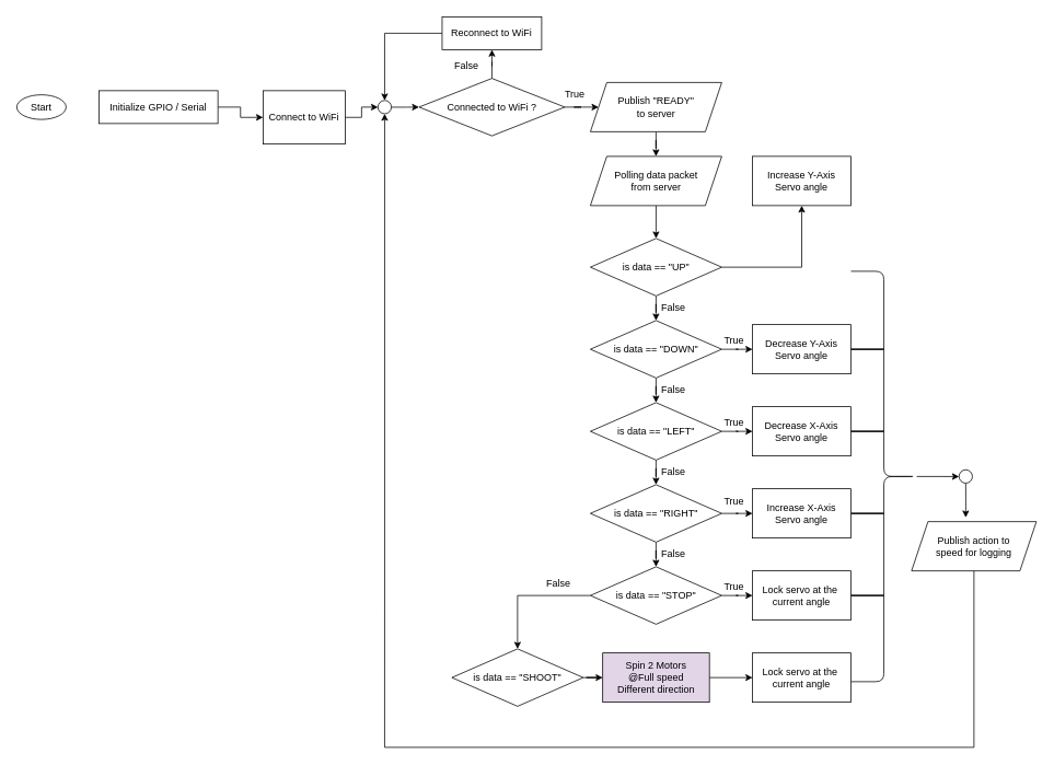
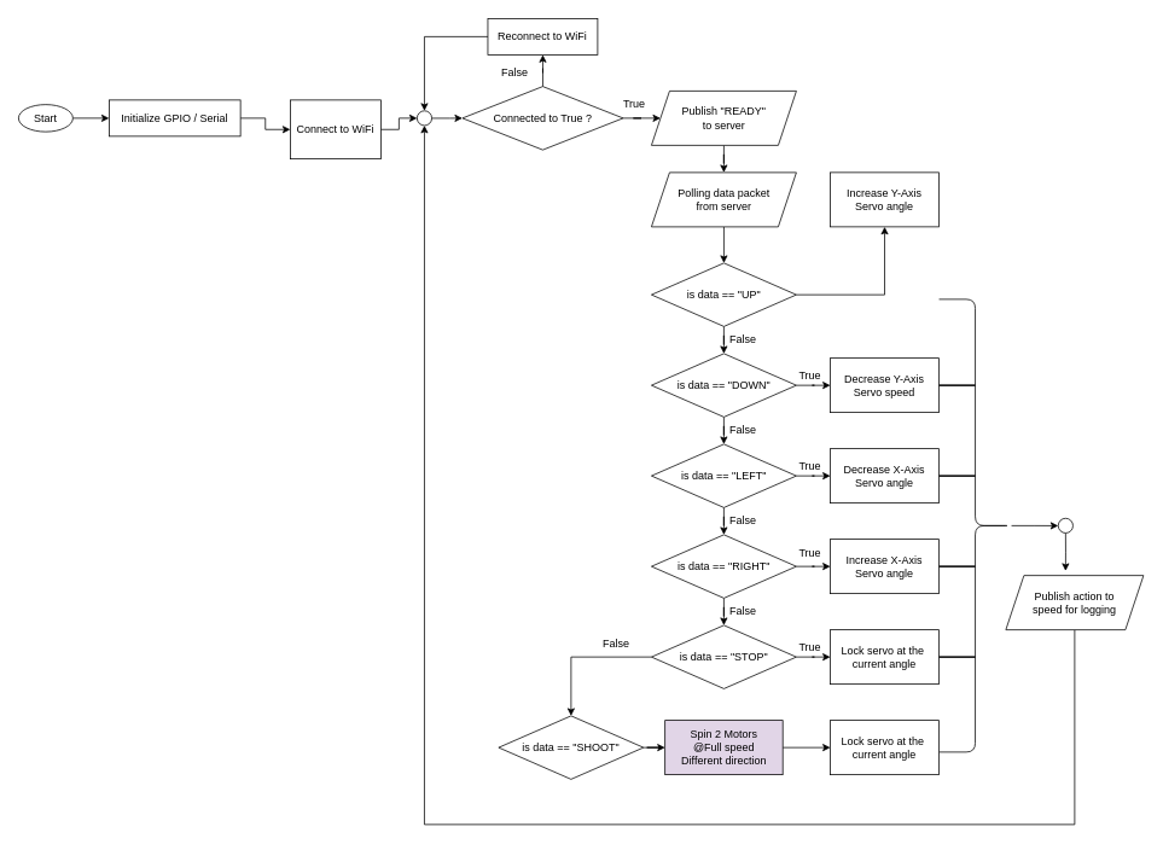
+ <mxCell id="2" style="edgeStyle=orthogonalEdgeStyle;rounded=0;orthogonalLoop=1;jettySize=auto;html=1;entryX=0;entryY=0.5;entryDx=0;entryDy=0;" edge="1" parent="1" source="3" target="11"><mxGeometry relative="1" as="geometry" /></mxCell>
- <mxCell id="41" value="Connected to WiFi&amp;nbsp;?" style="rhombus;whiteSpace=wrap;html=1;" vertex="1" parent="1"><mxGeometry x="510" y="95" width="177.5" height="70" as="geometry" /></mxCell>
+ <mxCell id="41" value="Connected to True&amp;nbsp;?" style="rhombus;whiteSpace=wrap;html=1;" vertex="1" parent="1"><mxGeometry x="510" y="95" width="177.5" height="70" as="geometry" /></mxCell>
- <mxCell id="27" value="Decrease Y-Axis &lt;br&gt;Servo angle" style="rounded=0;whiteSpace=wrap;html=1;" vertex="1" parent="1"><mxGeometry x="916.24" y="395" width="120" height="60" as="geometry" /></mxCell>
+ <mxCell id="27" value="Decrease Y-Axis &lt;br&gt;Servo speed" style="rounded=0;whiteSpace=wrap;html=1;" vertex="1" parent="1"><mxGeometry x="916.24" y="395" width="120" height="60" as="geometry" /></mxCell>
